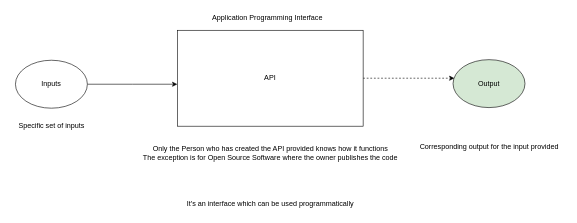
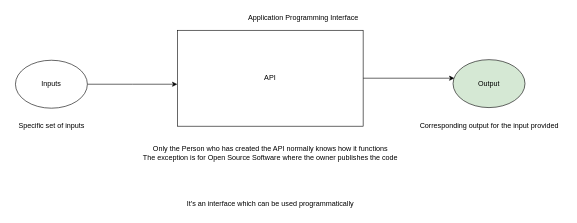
- <mxCell id="10" value="Application Programming Interface" style="text;html=1;align=center;verticalAlign=middle;resizable=0;points=[];autosize=1;" vertex="1" parent="1"><mxGeometry x="345" y="20" width="200" height="20" as="geometry" /></mxCell>
+ <mxCell id="10" value="Application Programming Interface" style="text;html=1;align=center;verticalAlign=middle;resizable=0;points=[];autosize=1;" vertex="1" parent="1"><mxGeometry x="405" y="20" width="200" height="20" as="geometry" /></mxCell>
- <mxCell id="2" style="edgeStyle=orthogonalEdgeStyle;rounded=0;orthogonalLoop=1;jettySize=auto;html=1;entryX=0.018;entryY=0.387;entryDx=0;entryDy=0;entryPerimeter=0;dashed=1;" edge="1" parent="1" source="3" target="6"><mxGeometry relative="1" as="geometry" /></mxCell>
+ <mxCell id="2" style="edgeStyle=orthogonalEdgeStyle;rounded=0;orthogonalLoop=1;jettySize=auto;html=1;entryX=0.018;entryY=0.387;entryDx=0;entryDy=0;entryPerimeter=0;" edge="1" parent="1" source="3" target="6"><mxGeometry relative="1" as="geometry" /></mxCell>
- <mxCell id="9" value="Corresponding output for the input provided" style="text;html=1;align=center;verticalAlign=middle;resizable=0;points=[];autosize=1;" vertex="1" parent="1"><mxGeometry x="690" y="235" width="250" height="20" as="geometry" /></mxCell>
+ <mxCell id="9" value="Corresponding output for the input provided" style="text;html=1;align=center;verticalAlign=middle;resizable=0;points=[];autosize=1;" vertex="1" parent="1"><mxGeometry x="690" y="200" width="250" height="20" as="geometry" /></mxCell>
- <mxCell id="7" value="Only the Person who has created the API provided knows how it functions&lt;br&gt;The exception is for Open Source Software where the owner publishes the code" style="text;html=1;align=center;verticalAlign=middle;resizable=0;points=[];autosize=1;" vertex="1" parent="1"><mxGeometry x="230" y="240" width="440" height="30" as="geometry" /></mxCell>
+ <mxCell id="7" value="Only the Person who has created the API normally knows how it functions&lt;br&gt;The exception is for Open Source Software where the owner publishes the code" style="text;html=1;align=center;verticalAlign=middle;resizable=0;points=[];autosize=1;" vertex="1" parent="1"><mxGeometry x="230" y="240" width="440" height="30" as="geometry" /></mxCell>
